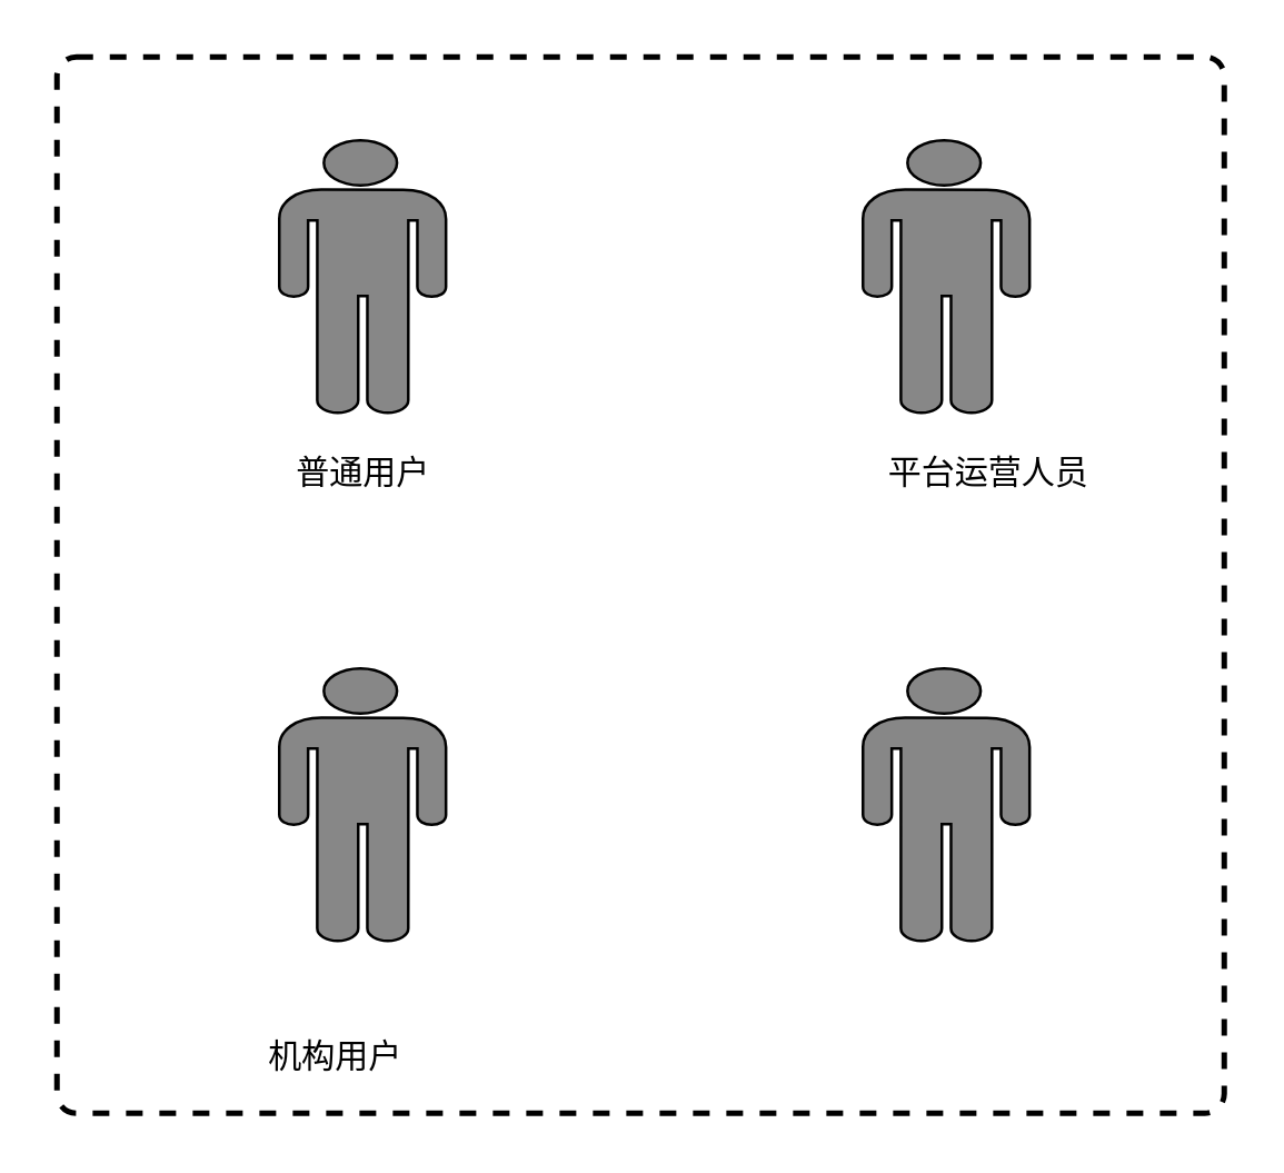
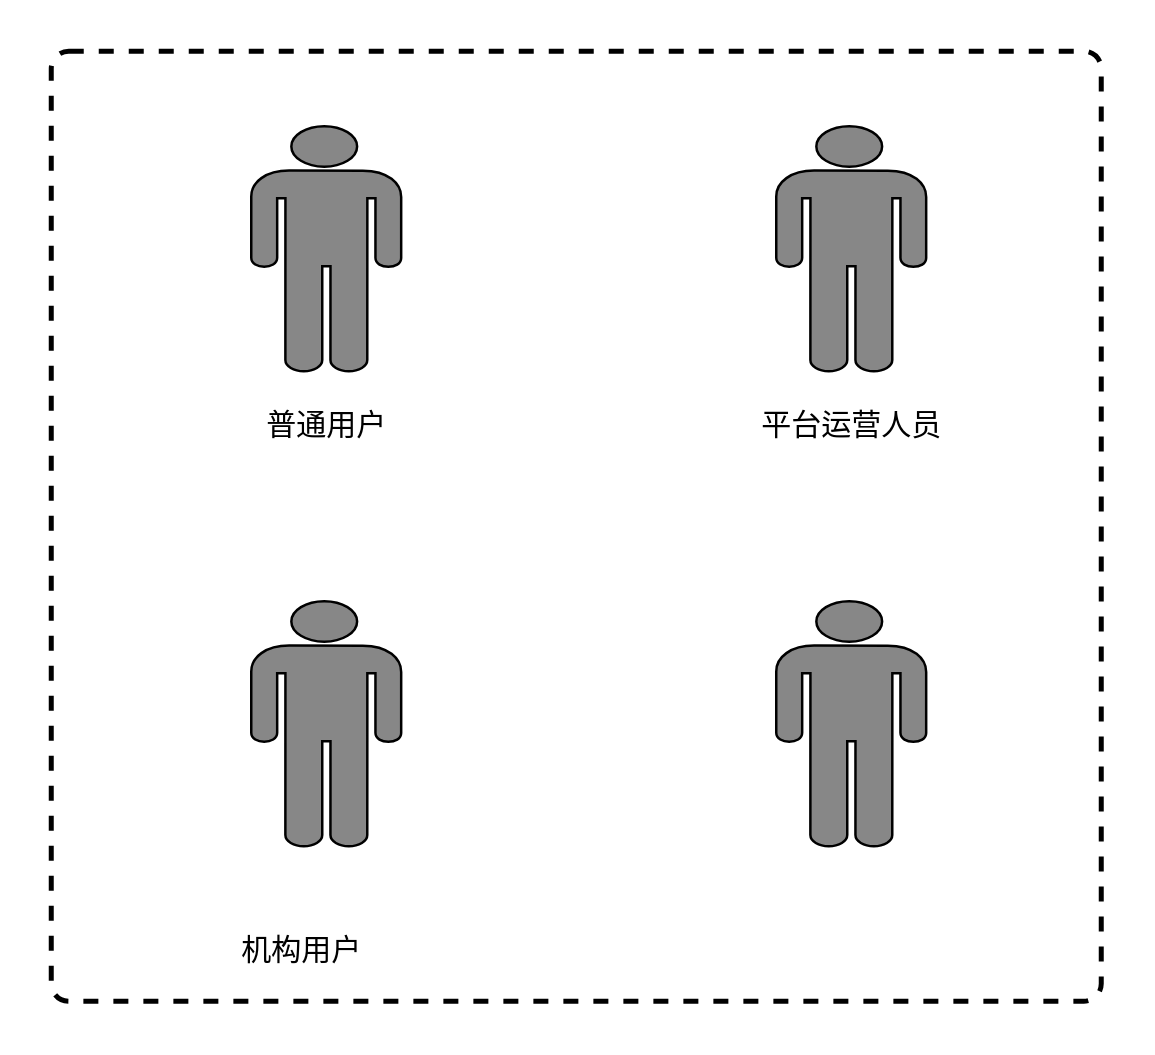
- <mxCell id="6" value="平台运营人员" style="text;html=1;align=center;verticalAlign=middle;resizable=0;points=[];autosize=1;" vertex="1" parent="1"><mxGeometry x="310" y="160" width="90" height="20" as="geometry" /></mxCell>
+ <mxCell id="6" value="平台运营人员" style="text;html=1;align=center;verticalAlign=middle;resizable=0;points=[];autosize=1;" vertex="1" parent="1"><mxGeometry x="295" y="160" width="90" height="20" as="geometry" /></mxCell>
